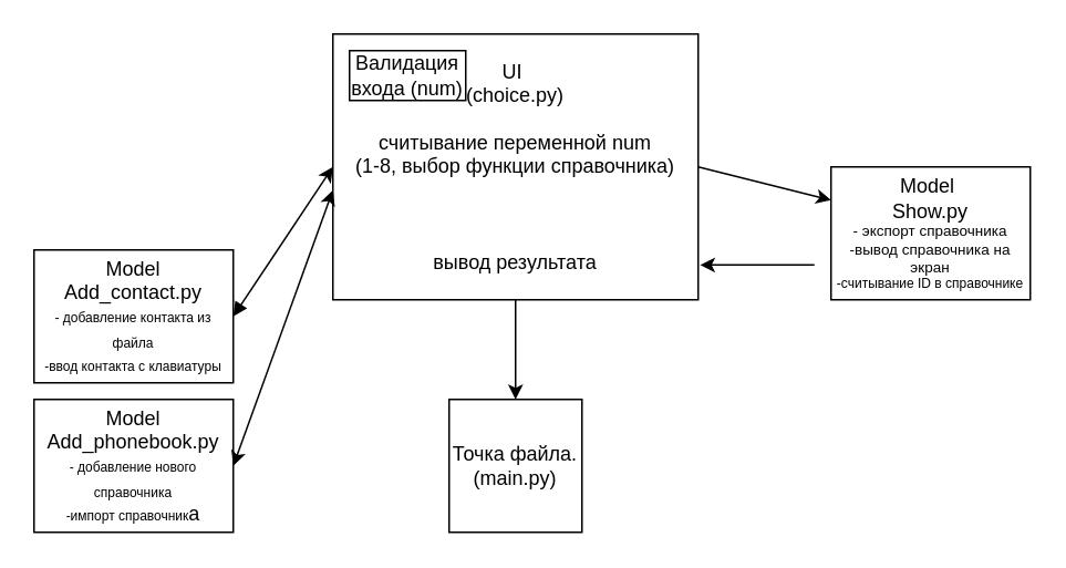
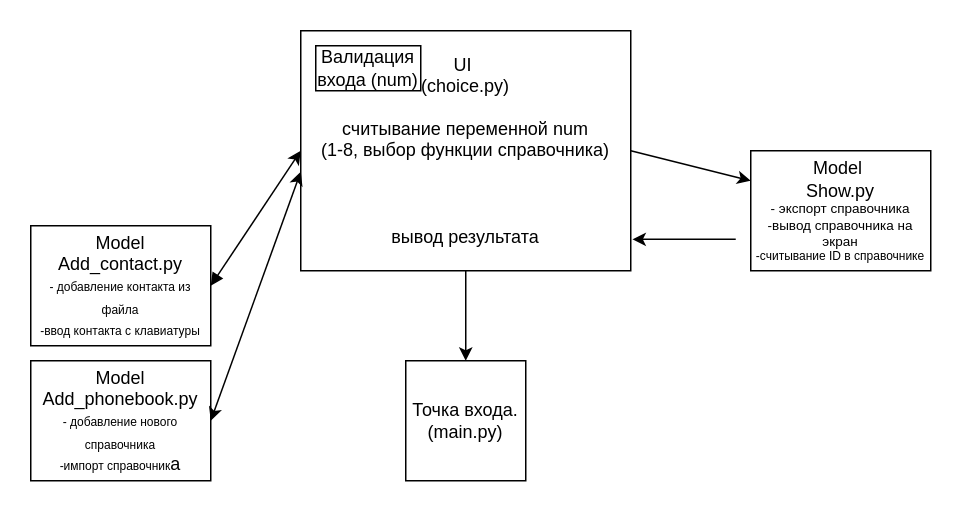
- <mxCell id="2" value="Точка файла.&lt;br&gt;(main.py)" style="whiteSpace=wrap;html=1;aspect=fixed;" vertex="1" parent="1"><mxGeometry x="270" y="240" width="80" height="80" as="geometry" /></mxCell>
+ <mxCell id="2" value="Точка входа.&lt;br&gt;(main.py)" style="whiteSpace=wrap;html=1;aspect=fixed;" vertex="1" parent="1"><mxGeometry x="270" y="240" width="80" height="80" as="geometry" /></mxCell>
